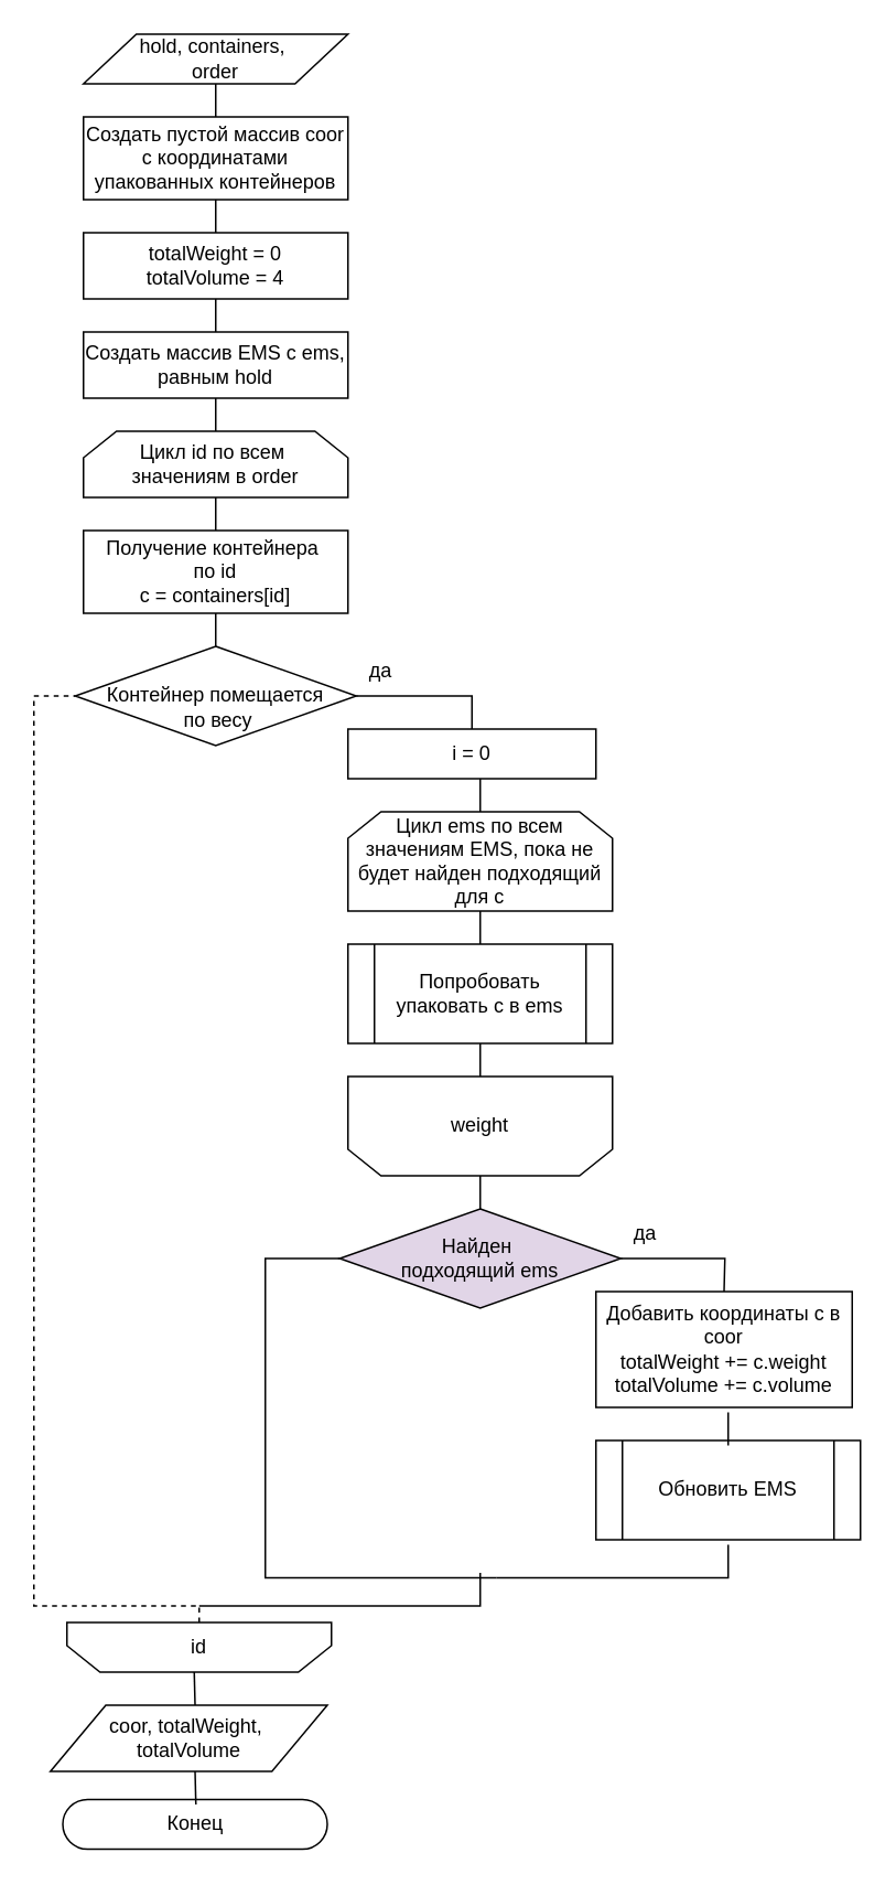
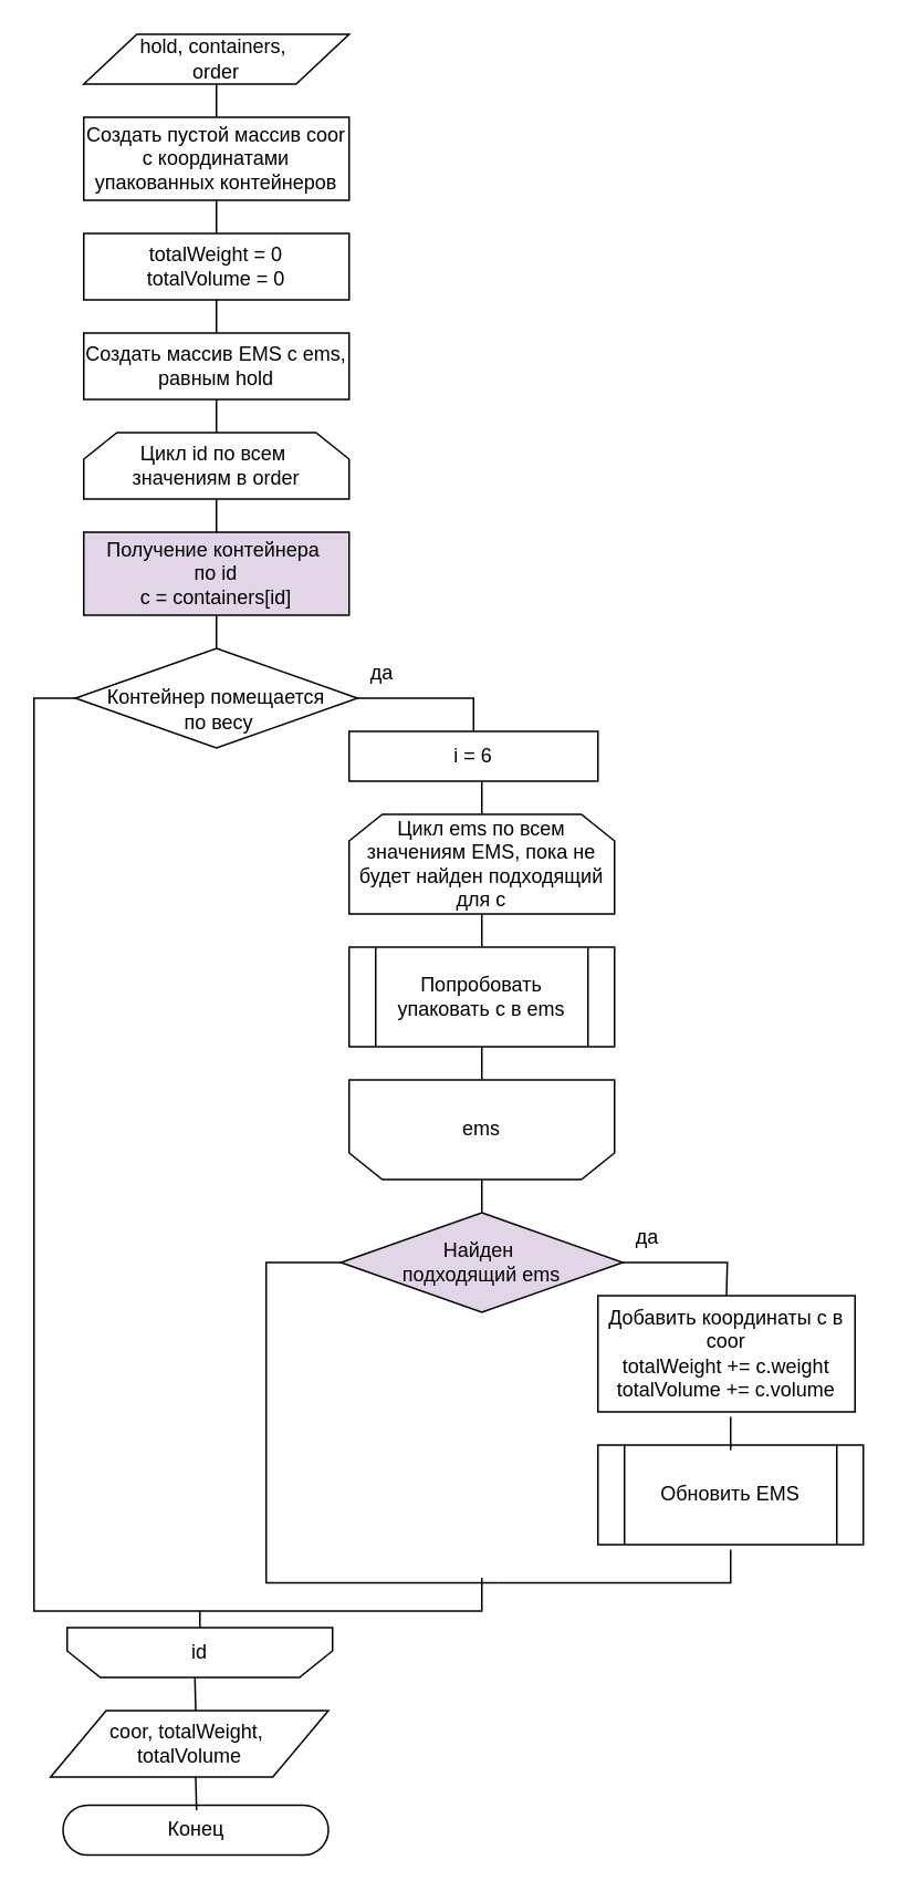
- <mxCell id="5" value="totalWeight = 0&lt;div&gt;totalVolume = 4&lt;/div&gt;" style="rounded=0;whiteSpace=wrap;html=1;" vertex="1" parent="1"><mxGeometry x="50" y="140" width="160" height="40" as="geometry" /></mxCell>
+ <mxCell id="5" value="totalWeight = 0&lt;div&gt;totalVolume = 0&lt;/div&gt;" style="rounded=0;whiteSpace=wrap;html=1;" vertex="1" parent="1"><mxGeometry x="50" y="140" width="160" height="40" as="geometry" /></mxCell>
- <mxCell id="8" value="Получение контейнера&amp;nbsp;&lt;div&gt;по id&lt;div&gt;c = containers[id]&lt;/div&gt;&lt;/div&gt;" style="rounded=0;whiteSpace=wrap;html=1;" vertex="1" parent="1"><mxGeometry x="50" y="320" width="160" height="50" as="geometry" /></mxCell>
+ <mxCell id="8" value="Получение контейнера&amp;nbsp;&lt;div&gt;по id&lt;div&gt;c = containers[id]&lt;/div&gt;&lt;/div&gt;" style="rounded=0;whiteSpace=wrap;html=1;fillColor=#e1d5e7;" vertex="1" parent="1"><mxGeometry x="50" y="320" width="160" height="50" as="geometry" /></mxCell>
- <mxCell id="10" value="i = 0" style="rounded=0;whiteSpace=wrap;html=1;" vertex="1" parent="1"><mxGeometry x="210" y="440" width="150" height="30" as="geometry" /></mxCell>
+ <mxCell id="10" value="i = 6" style="rounded=0;whiteSpace=wrap;html=1;" vertex="1" parent="1"><mxGeometry x="210" y="440" width="150" height="30" as="geometry" /></mxCell>
- <mxCell id="15" value="weight" style="shape=loopLimit;whiteSpace=wrap;html=1;direction=west;" vertex="1" parent="1"><mxGeometry x="210" y="650" width="160" height="60" as="geometry" /></mxCell>
+ <mxCell id="15" value="ems" style="shape=loopLimit;whiteSpace=wrap;html=1;direction=west;" vertex="1" parent="1"><mxGeometry x="210" y="650" width="160" height="60" as="geometry" /></mxCell>
- <mxCell id="35" value="" style="endArrow=none;html=1;rounded=0;entryX=0;entryY=0.5;entryDx=0;entryDy=0;exitX=0.5;exitY=1;exitDx=0;exitDy=0;dashed=1;" edge="1" parent="1" source="24" target="9"><mxGeometry width="50" height="50" relative="1" as="geometry"><mxPoint x="20" y="970" as="sourcePoint" /><mxPoint x="20" y="590" as="targetPoint" /><Array as="points"><mxPoint x="120" y="970" /><mxPoint x="20" y="970" /><mxPoint x="20" y="420" /></Array></mxGeometry></mxCell>
+ <mxCell id="35" value="" style="endArrow=none;html=1;rounded=0;entryX=0;entryY=0.5;entryDx=0;entryDy=0;exitX=0.5;exitY=1;exitDx=0;exitDy=0;" edge="1" parent="1" source="24" target="9"><mxGeometry width="50" height="50" relative="1" as="geometry"><mxPoint x="20" y="970" as="sourcePoint" /><mxPoint x="20" y="590" as="targetPoint" /><Array as="points"><mxPoint x="120" y="970" /><mxPoint x="20" y="970" /><mxPoint x="20" y="420" /></Array></mxGeometry></mxCell>
